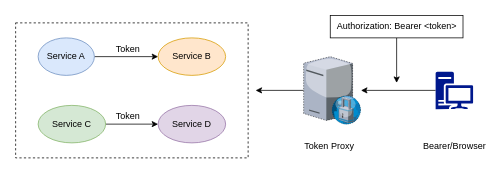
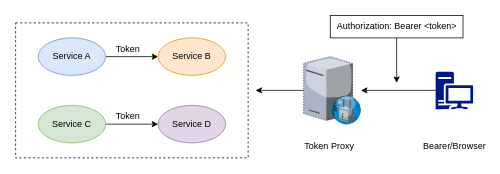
- <mxCell id="4" value="Service A" style="ellipse;whiteSpace=wrap;html=1;fillColor=#dae8fc;strokeColor=#6c8ebf;" vertex="1" parent="1"><mxGeometry x="50" y="50" width="75" height="50" as="geometry" /></mxCell>
+ <mxCell id="4" value="Service A" style="ellipse;whiteSpace=wrap;html=1;fillColor=#dae8fc;strokeColor=#6c8ebf;" vertex="1" parent="1"><mxGeometry x="50" y="50" width="90" height="50" as="geometry" /></mxCell>
